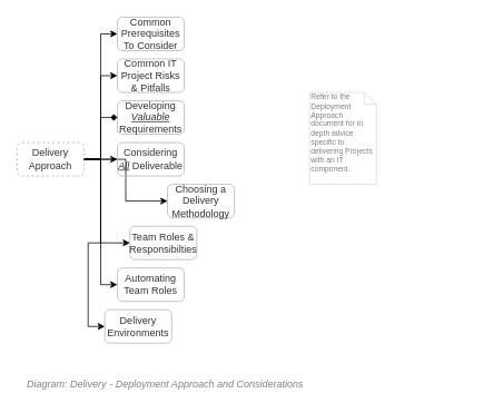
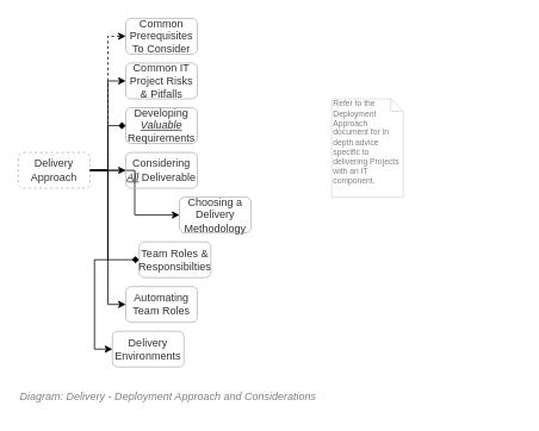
- <mxCell id="19" style="edgeStyle=orthogonalEdgeStyle;rounded=0;orthogonalLoop=1;jettySize=auto;html=1;entryX=0;entryY=0.5;entryDx=0;entryDy=0;fontSize=12;exitX=1;exitY=0.5;exitDx=0;exitDy=0;" edge="1" parent="1" source="9" target="13"><mxGeometry relative="1" as="geometry"><mxPoint x="110" y="200.107" as="sourcePoint" /><mxPoint x="150.01" y="99.913" as="targetPoint" /></mxGeometry></mxCell>
+ <mxCell id="19" style="edgeStyle=orthogonalEdgeStyle;rounded=0;orthogonalLoop=1;jettySize=auto;html=1;entryX=0;entryY=0.5;entryDx=0;entryDy=0;fontSize=12;exitX=1;exitY=0.5;exitDx=0;exitDy=0;dashed=1;" edge="1" parent="1" source="9" target="13"><mxGeometry relative="1" as="geometry"><mxPoint x="110" y="200.107" as="sourcePoint" /><mxPoint x="150.01" y="99.913" as="targetPoint" /></mxGeometry></mxCell>
- <mxCell id="7" style="edgeStyle=orthogonalEdgeStyle;rounded=0;orthogonalLoop=1;jettySize=auto;html=1;entryX=0;entryY=0.5;entryDx=0;entryDy=0;fontSize=12;exitX=1;exitY=0.5;exitDx=0;exitDy=0;" edge="1" parent="1" source="9" target="16"><mxGeometry relative="1" as="geometry"><Array as="points"><mxPoint x="120" y="190" /><mxPoint x="120" y="290" /></Array></mxGeometry></mxCell>
+ <mxCell id="7" style="edgeStyle=orthogonalEdgeStyle;rounded=0;orthogonalLoop=1;jettySize=auto;html=1;entryX=0;entryY=0.5;entryDx=0;entryDy=0;fontSize=12;exitX=1;exitY=0.5;exitDx=0;exitDy=0;endArrow=diamond;" edge="1" parent="1" source="9" target="16"><mxGeometry relative="1" as="geometry"><Array as="points"><mxPoint x="120" y="190" /><mxPoint x="120" y="290" /></Array></mxGeometry></mxCell>
- <mxCell id="21" value="&lt;font style=&quot;font-size: 12px&quot;&gt;Diagram: Delivery - Deployment Approach and Considerations&lt;/font&gt;" style="text;strokeColor=none;fillColor=none;html=1;fontSize=24;fontStyle=2;verticalAlign=middle;align=left;shadow=0;glass=0;comic=0;opacity=30;fontColor=#808080;" vertex="1" parent="1"><mxGeometry x="30" y="435" width="520" height="40" as="geometry" /></mxCell>
+ <mxCell id="21" value="&lt;font style=&quot;font-size: 12px&quot;&gt;Diagram: Delivery - Deployment Approach and Considerations&lt;/font&gt;" style="text;strokeColor=none;fillColor=none;html=1;fontSize=24;fontStyle=2;verticalAlign=middle;align=left;shadow=0;glass=0;comic=0;opacity=30;fontColor=#808080;" vertex="1" parent="1"><mxGeometry x="20" y="420" width="520" height="40" as="geometry" /></mxCell>
